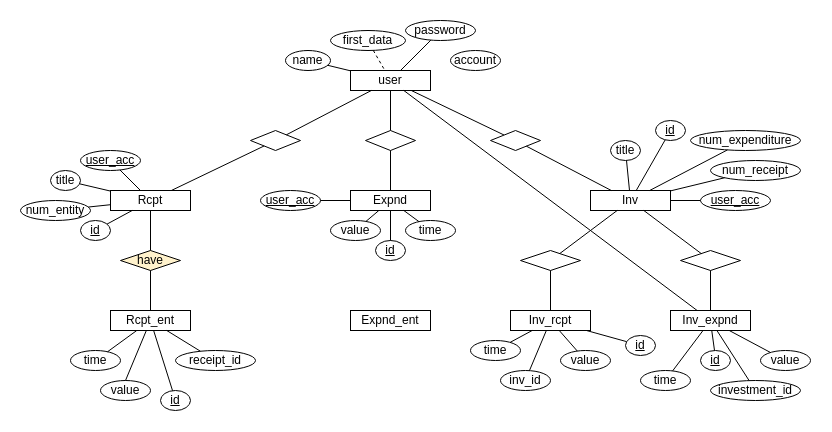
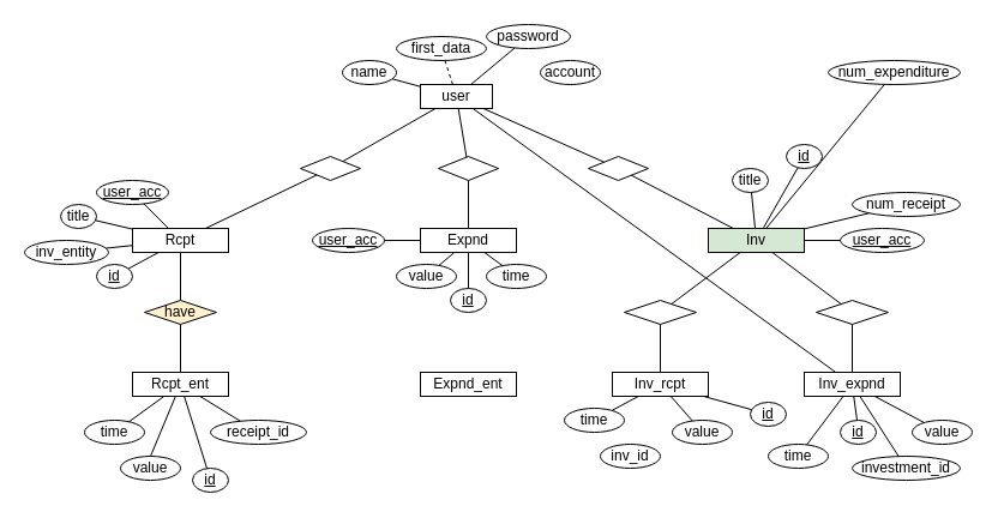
- <mxCell id="3" value="user" style="rounded=0;whiteSpace=wrap;html=1;" parent="1" vertex="1"><mxGeometry x="350" y="70" width="80" height="20" as="geometry" /></mxCell>
+ <mxCell id="3" value="user" style="rounded=0;whiteSpace=wrap;html=1;" parent="1" vertex="1"><mxGeometry x="350" y="70" width="60" height="20" as="geometry" /></mxCell>
- <mxCell id="66" value="num_expenditure" style="ellipse;whiteSpace=wrap;html=1;" parent="1" vertex="1"><mxGeometry x="690" y="130" width="110" height="20" as="geometry" /></mxCell>
+ <mxCell id="66" value="num_expenditure" style="ellipse;whiteSpace=wrap;html=1;" parent="1" vertex="1"><mxGeometry x="690" y="50" width="110" height="20" as="geometry" /></mxCell>
- <mxCell id="25" value="Inv" style="rounded=0;whiteSpace=wrap;html=1;" parent="1" vertex="1"><mxGeometry x="590" y="190" width="80" height="20" as="geometry" /></mxCell>
+ <mxCell id="25" value="Inv" style="rounded=0;whiteSpace=wrap;html=1;fillColor=#d5e8d4;" parent="1" vertex="1"><mxGeometry x="590" y="190" width="80" height="20" as="geometry" /></mxCell>
- <mxCell id="5" value="num_entity" style="ellipse;whiteSpace=wrap;html=1;" parent="1" vertex="1"><mxGeometry x="20" y="200" width="70" height="20" as="geometry" /></mxCell>
+ <mxCell id="5" value="inv_entity" style="ellipse;whiteSpace=wrap;html=1;" parent="1" vertex="1"><mxGeometry x="20" y="200" width="70" height="20" as="geometry" /></mxCell>
- <mxCell id="71" value="" style="endArrow=none;html=1;" parent="1" source="69" target="28" edge="1"><mxGeometry width="50" height="50" relative="1" as="geometry"><mxPoint x="445" y="350" as="sourcePoint" /><mxPoint x="495" y="300" as="targetPoint" /></mxGeometry></mxCell>
